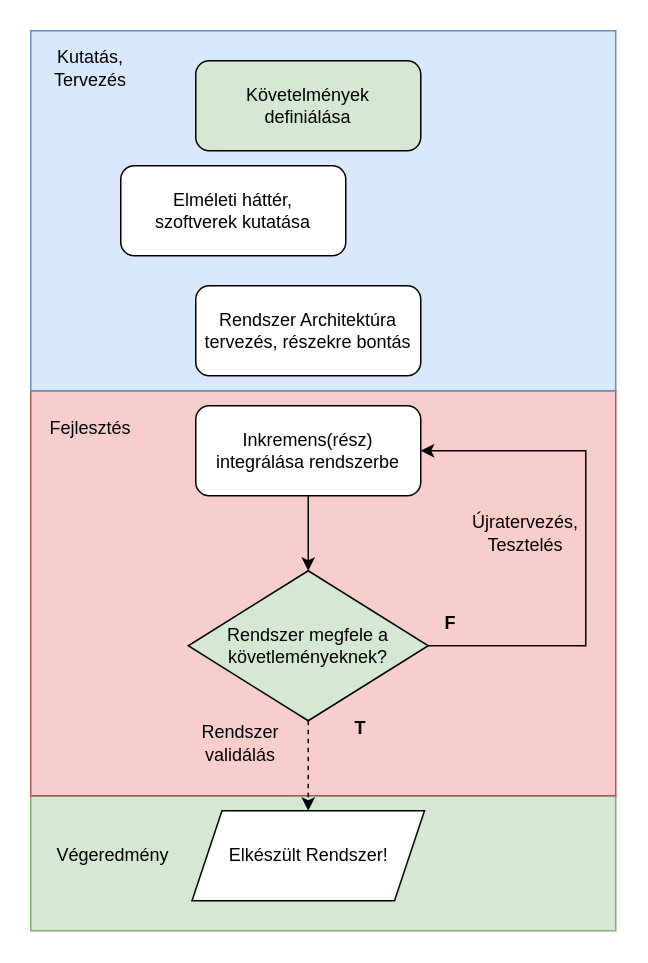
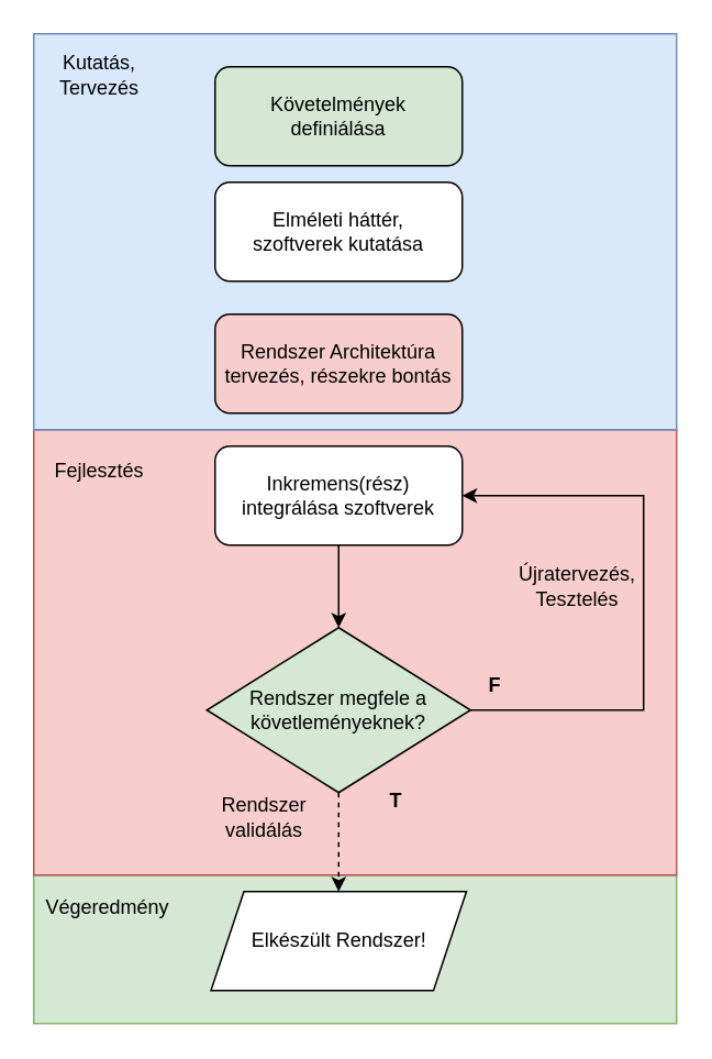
- <mxCell id="6" value="Elméleti háttér,&lt;br&gt;szoftverek kutatása" style="rounded=1;whiteSpace=wrap;html=1;" vertex="1" parent="1"><mxGeometry x="80" y="110" width="150" height="60" as="geometry" /></mxCell>
+ <mxCell id="6" value="Elméleti háttér,&lt;br&gt;szoftverek kutatása" style="rounded=1;whiteSpace=wrap;html=1;" vertex="1" parent="1"><mxGeometry x="130" y="110" width="150" height="60" as="geometry" /></mxCell>
- <mxCell id="7" value="Rendszer Architektúra&lt;br&gt;tervezés, részekre bontás" style="rounded=1;whiteSpace=wrap;html=1;" vertex="1" parent="1"><mxGeometry x="130" y="190" width="150" height="60" as="geometry" /></mxCell>
+ <mxCell id="7" value="Rendszer Architektúra&lt;br&gt;tervezés, részekre bontás" style="rounded=1;whiteSpace=wrap;html=1;fillColor=#f8cecc;" vertex="1" parent="1"><mxGeometry x="130" y="190" width="150" height="60" as="geometry" /></mxCell>
- <mxCell id="12" value="Inkremens(rész) integrálása rendszerbe" style="rounded=1;whiteSpace=wrap;html=1;" vertex="1" parent="1"><mxGeometry x="130" y="270" width="150" height="60" as="geometry" /></mxCell>
+ <mxCell id="12" value="Inkremens(rész) integrálása szoftverek" style="rounded=1;whiteSpace=wrap;html=1;" vertex="1" parent="1"><mxGeometry x="130" y="270" width="150" height="60" as="geometry" /></mxCell>
- <mxCell id="18" value="Végeredmény" style="text;html=1;strokeColor=none;fillColor=none;align=center;verticalAlign=middle;whiteSpace=wrap;rounded=0;" vertex="1" parent="1"><mxGeometry x="30" y="555" width="90" height="30" as="geometry" /></mxCell>
+ <mxCell id="18" value="Végeredmény" style="text;html=1;strokeColor=none;fillColor=none;align=center;verticalAlign=middle;whiteSpace=wrap;rounded=0;" vertex="1" parent="1"><mxGeometry x="20" y="535" width="90" height="30" as="geometry" /></mxCell>
